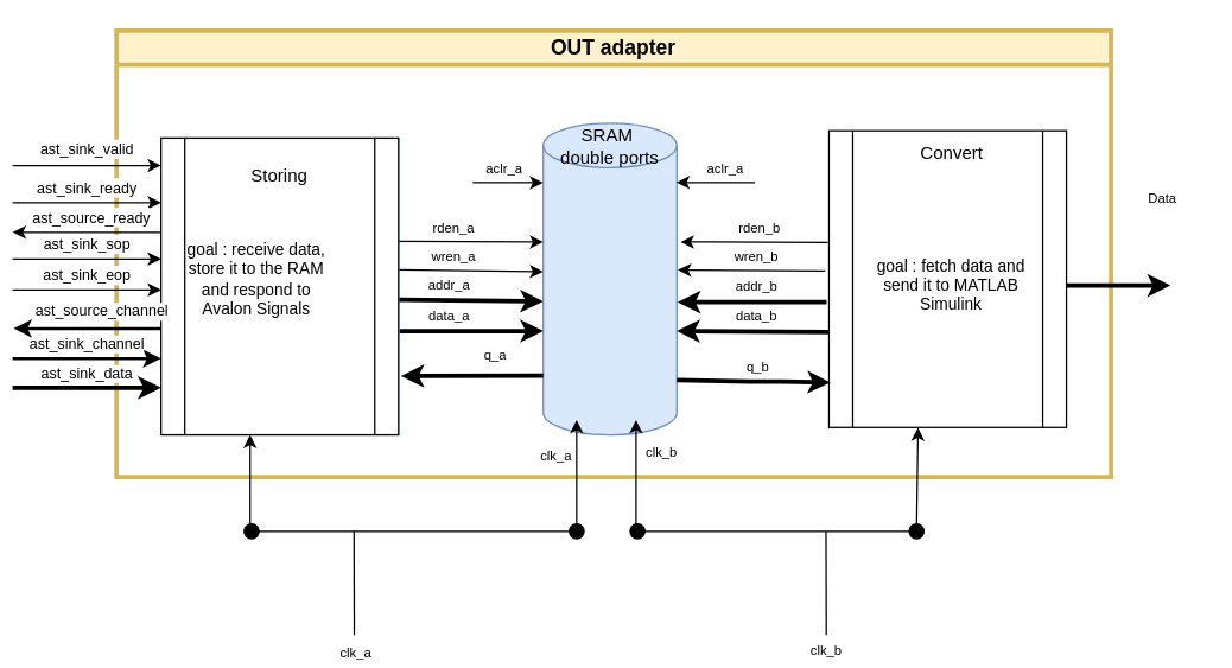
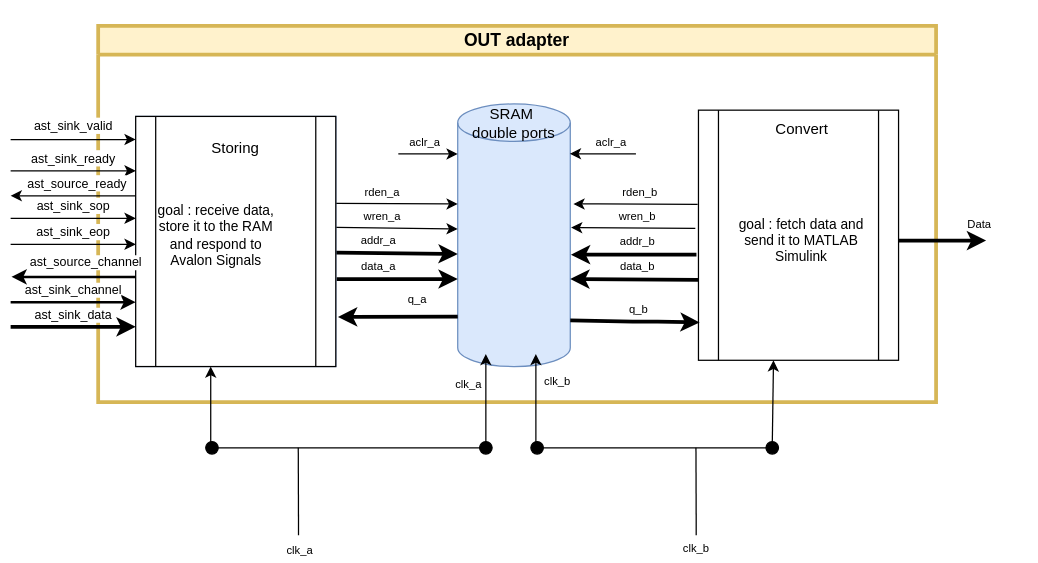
- <mxCell id="71" value="Data" style="text;html=1;strokeColor=none;fillColor=none;align=center;verticalAlign=middle;whiteSpace=wrap;rounded=0;fontSize=9;" vertex="1" parent="1"><mxGeometry x="721" y="119" width="50" height="30" as="geometry" /></mxCell>
+ <mxCell id="71" value="Data" style="text;html=1;strokeColor=none;fillColor=none;align=center;verticalAlign=middle;whiteSpace=wrap;rounded=0;fontSize=9;" vertex="1" parent="1"><mxGeometry x="721" y="164" width="50" height="30" as="geometry" /></mxCell>
